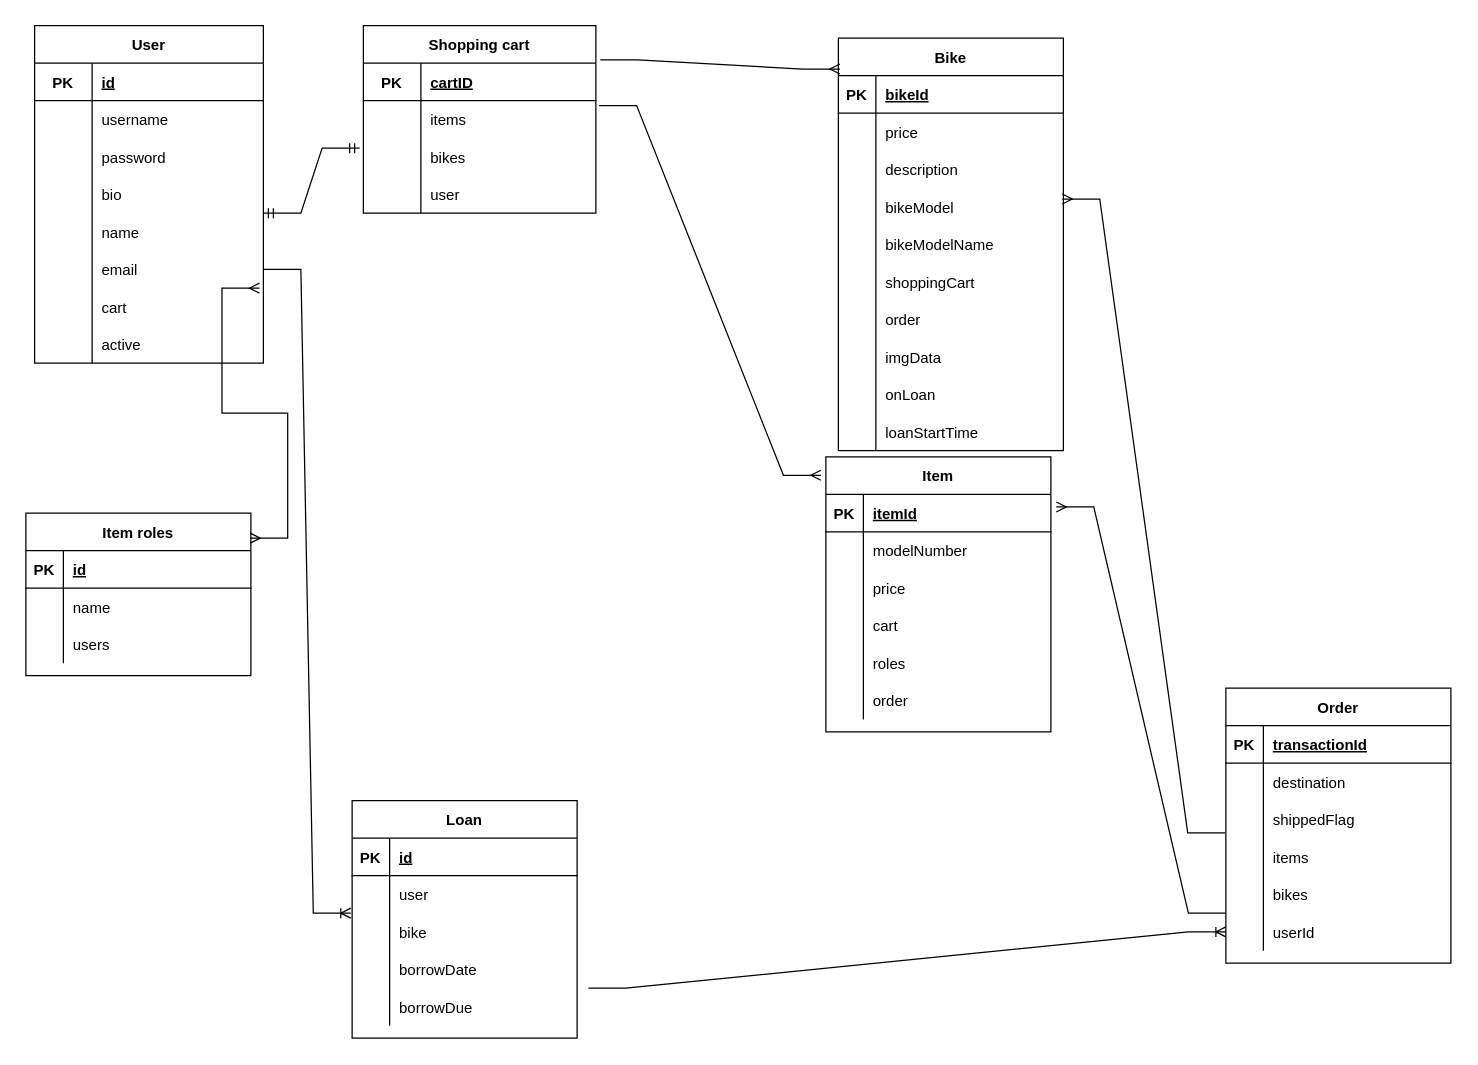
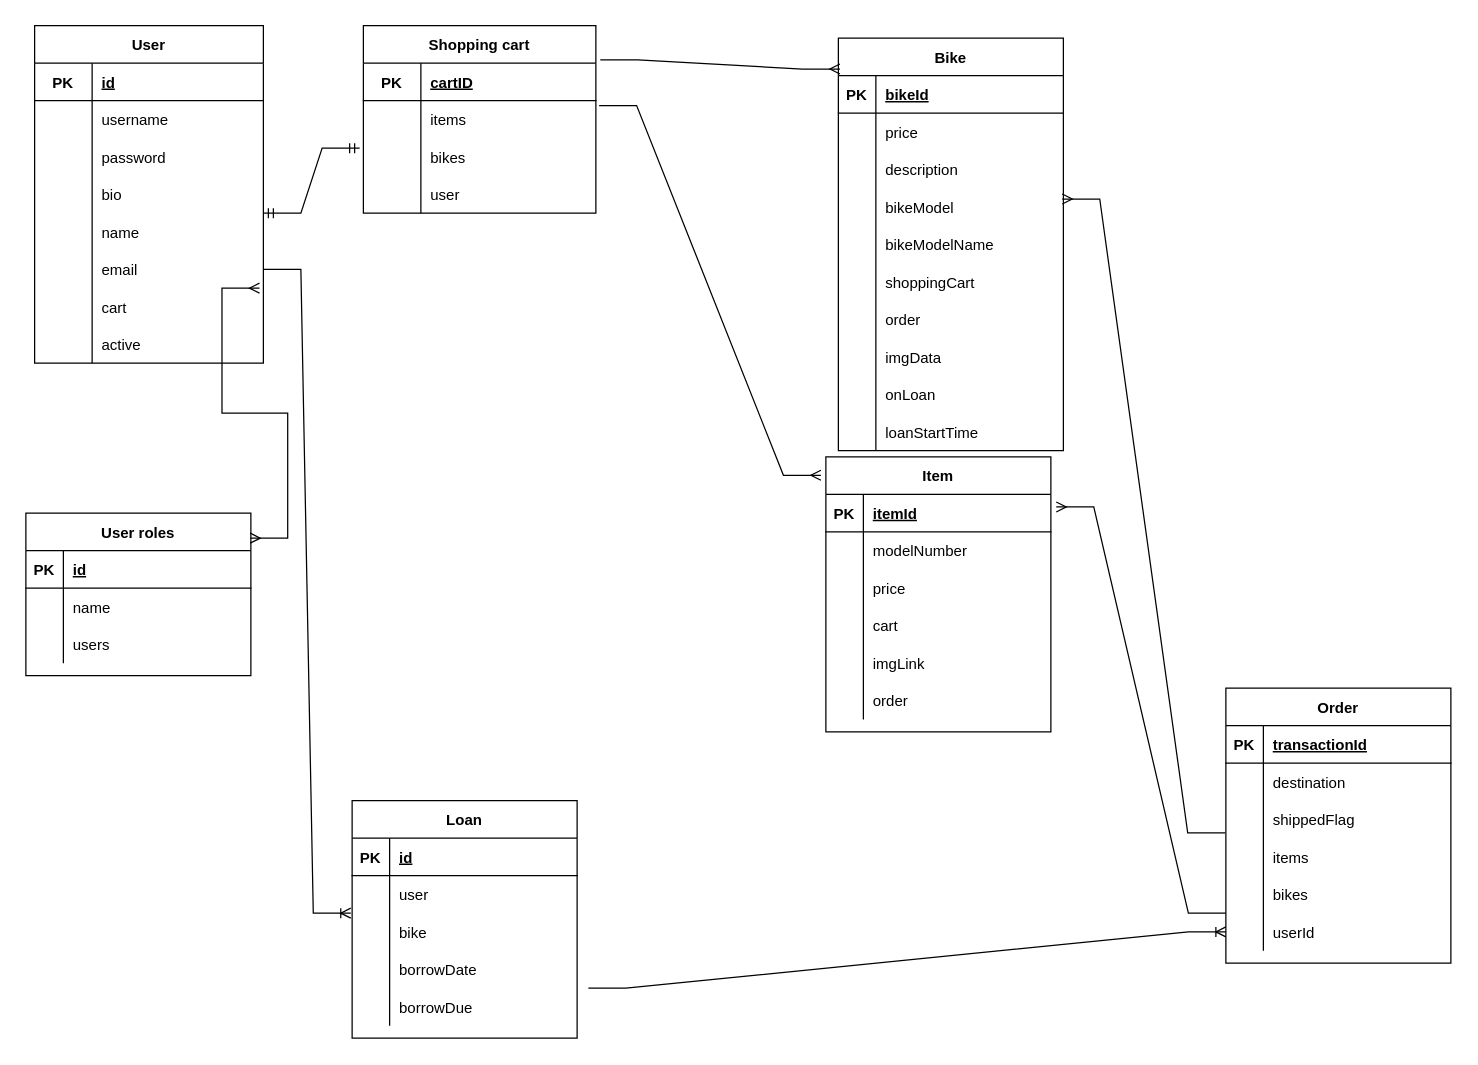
- <mxCell id="42" value="Item roles" style="shape=table;startSize=30;container=1;collapsible=1;childLayout=tableLayout;fixedRows=1;rowLines=0;fontStyle=1;align=center;resizeLast=1;" vertex="1" parent="1"><mxGeometry x="20" y="410" width="180" height="130" as="geometry" /></mxCell>
+ <mxCell id="42" value="User roles" style="shape=table;startSize=30;container=1;collapsible=1;childLayout=tableLayout;fixedRows=1;rowLines=0;fontStyle=1;align=center;resizeLast=1;" vertex="1" parent="1"><mxGeometry x="20" y="410" width="180" height="130" as="geometry" /></mxCell>
- <mxCell id="98" value="roles" style="shape=partialRectangle;connectable=0;fillColor=none;top=0;left=0;bottom=0;right=0;align=left;spacingLeft=6;overflow=hidden;" vertex="1" parent="96"><mxGeometry x="30" width="150" height="30" as="geometry"><mxRectangle width="150" height="30" as="alternateBounds" /></mxGeometry></mxCell>
+ <mxCell id="98" value="imgLink" style="shape=partialRectangle;connectable=0;fillColor=none;top=0;left=0;bottom=0;right=0;align=left;spacingLeft=6;overflow=hidden;" vertex="1" parent="96"><mxGeometry x="30" width="150" height="30" as="geometry"><mxRectangle width="150" height="30" as="alternateBounds" /></mxGeometry></mxCell>
